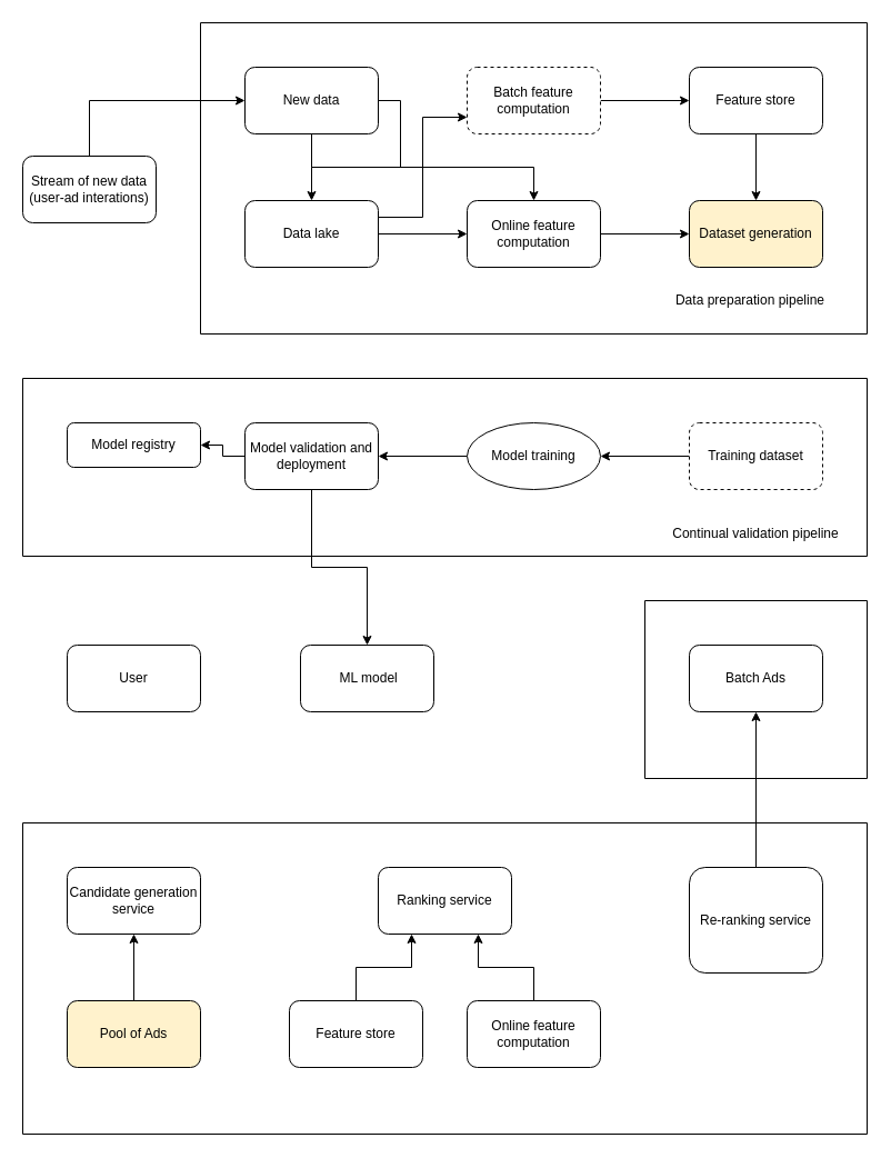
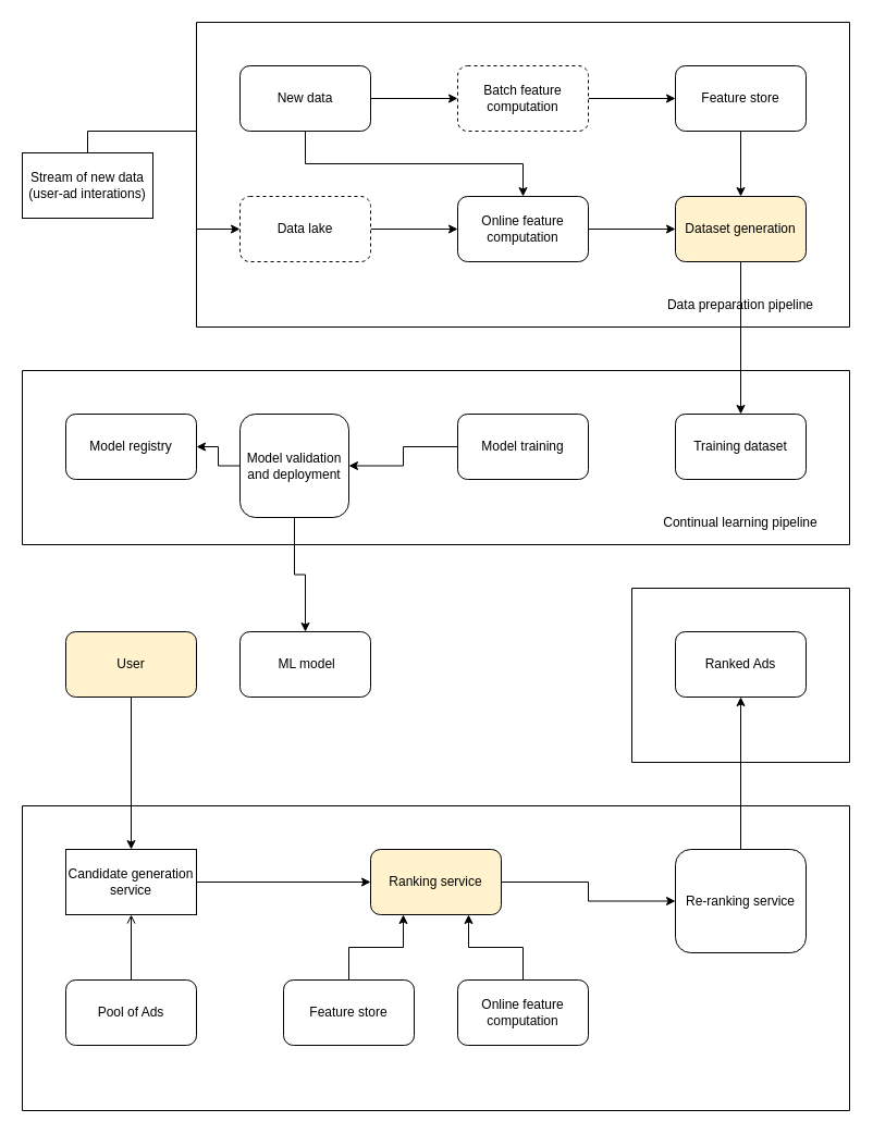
- <mxCell id="2" style="edgeStyle=orthogonalEdgeStyle;rounded=0;orthogonalLoop=1;jettySize=auto;html=1;exitX=0.5;exitY=0;exitDx=0;exitDy=0;entryX=0;entryY=0.5;entryDx=0;entryDy=0;" edge="1" parent="1" source="3" target="7"><mxGeometry relative="1" as="geometry" /></mxCell>
+ <mxCell id="2" style="edgeStyle=orthogonalEdgeStyle;rounded=0;orthogonalLoop=1;jettySize=auto;html=1;exitX=0.5;exitY=0;exitDx=0;exitDy=0;" edge="1" parent="1" source="3" target="10"><mxGeometry relative="1" as="geometry" /></mxCell>
- <mxCell id="5" style="edgeStyle=orthogonalEdgeStyle;rounded=0;orthogonalLoop=1;jettySize=auto;html=1;exitX=1;exitY=0.5;exitDx=0;exitDy=0;" edge="1" parent="4" source="7" target="10"><mxGeometry relative="1" as="geometry" /></mxCell>
+ <mxCell id="5" style="edgeStyle=orthogonalEdgeStyle;rounded=0;orthogonalLoop=1;jettySize=auto;html=1;exitX=1;exitY=0.5;exitDx=0;exitDy=0;" edge="1" parent="4" source="7" target="12"><mxGeometry relative="1" as="geometry" /></mxCell>
- <mxCell id="9" style="edgeStyle=orthogonalEdgeStyle;rounded=0;orthogonalLoop=1;jettySize=auto;html=1;exitX=1;exitY=0.25;exitDx=0;exitDy=0;entryX=0;entryY=0.75;entryDx=0;entryDy=0;" edge="1" parent="4" source="10" target="12"><mxGeometry relative="1" as="geometry" /></mxCell>
- <mxCell id="3" value="Stream of new data (user-ad interations)" style="rounded=1;whiteSpace=wrap;html=1;" vertex="1" parent="1"><mxGeometry x="20" y="140" width="120" height="60" as="geometry" /></mxCell>
+ <mxCell id="3" value="Stream of new data (user-ad interations)" style="whiteSpace=wrap;html=1;rounded=0;" vertex="1" parent="1"><mxGeometry x="20" y="140" width="120" height="60" as="geometry" /></mxCell>
- <mxCell id="10" value="Data lake" style="rounded=1;whiteSpace=wrap;html=1;" vertex="1" parent="4"><mxGeometry x="40" y="160" width="120" height="60" as="geometry" /></mxCell>
+ <mxCell id="10" value="Data lake" style="rounded=1;whiteSpace=wrap;html=1;dashed=1;" vertex="1" parent="4"><mxGeometry x="40" y="160" width="120" height="60" as="geometry" /></mxCell>
- <mxCell id="18" value="Data preparation pipeline" style="text;html=1;align=center;verticalAlign=middle;whiteSpace=wrap;rounded=0;" vertex="1" parent="4"><mxGeometry x="395" y="230" width="200" height="40" as="geometry" /></mxCell>
+ <mxCell id="18" value="Data preparation pipeline" style="text;html=1;align=center;verticalAlign=middle;whiteSpace=wrap;rounded=0;" vertex="1" parent="4"><mxGeometry x="400" y="240" width="200" height="40" as="geometry" /></mxCell>
+ <mxCell id="43" style="edgeStyle=orthogonalEdgeStyle;rounded=0;orthogonalLoop=1;jettySize=auto;html=1;exitX=0.5;exitY=1;exitDx=0;exitDy=0;entryX=0.5;entryY=0;entryDx=0;entryDy=0;" edge="1" parent="1" source="17" target="21"><mxGeometry relative="1" as="geometry" /></mxCell>
- <mxCell id="26" value="Model registry" style="rounded=1;whiteSpace=wrap;html=1;" vertex="1" parent="19"><mxGeometry x="40" y="40" width="120" height="40" as="geometry" /></mxCell>
+ <mxCell id="26" value="Model registry" style="rounded=1;whiteSpace=wrap;html=1;" vertex="1" parent="19"><mxGeometry x="40" y="40" width="120" height="60" as="geometry" /></mxCell>
- <mxCell id="25" value="Model validation and deployment" style="rounded=1;whiteSpace=wrap;html=1;" vertex="1" parent="19"><mxGeometry x="200" y="40" width="120" height="60" as="geometry" /></mxCell>
+ <mxCell id="25" value="Model validation and deployment" style="rounded=1;whiteSpace=wrap;html=1;" vertex="1" parent="19"><mxGeometry x="200" y="40" width="100" height="95" as="geometry" /></mxCell>
- <mxCell id="23" value="Model training" style="ellipse;whiteSpace=wrap;html=1;" vertex="1" parent="19"><mxGeometry x="400" y="40" width="120" height="60" as="geometry" /></mxCell>
+ <mxCell id="23" value="Model training" style="rounded=1;whiteSpace=wrap;html=1;" vertex="1" parent="19"><mxGeometry x="400" y="40" width="120" height="60" as="geometry" /></mxCell>
- <mxCell id="20" style="edgeStyle=orthogonalEdgeStyle;rounded=0;orthogonalLoop=1;jettySize=auto;html=1;exitX=0;exitY=0.5;exitDx=0;exitDy=0;entryX=1;entryY=0.5;entryDx=0;entryDy=0;" edge="1" parent="19" source="21" target="23"><mxGeometry relative="1" as="geometry" /></mxCell>
- <mxCell id="21" value="Training dataset" style="rounded=1;whiteSpace=wrap;html=1;dashed=1;" vertex="1" parent="19"><mxGeometry x="600" y="40" width="120" height="60" as="geometry" /></mxCell>
+ <mxCell id="21" value="Training dataset" style="rounded=1;whiteSpace=wrap;html=1;" vertex="1" parent="19"><mxGeometry x="600" y="40" width="120" height="60" as="geometry" /></mxCell>
- <mxCell id="27" value="Continual validation pipeline" style="text;html=1;align=center;verticalAlign=middle;whiteSpace=wrap;rounded=0;" vertex="1" parent="19"><mxGeometry x="560" y="120" width="200" height="40" as="geometry" /></mxCell>
+ <mxCell id="27" value="Continual learning pipeline" style="text;html=1;align=center;verticalAlign=middle;whiteSpace=wrap;rounded=0;" vertex="1" parent="19"><mxGeometry x="560" y="120" width="200" height="40" as="geometry" /></mxCell>
- <mxCell id="47" value="User" style="rounded=1;whiteSpace=wrap;html=1;" vertex="1" parent="1"><mxGeometry x="60" y="580" width="120" height="60" as="geometry" /></mxCell>
+ <mxCell id="47" value="User" style="rounded=1;whiteSpace=wrap;html=1;fillColor=#fff2cc;" vertex="1" parent="1"><mxGeometry x="60" y="580" width="120" height="60" as="geometry" /></mxCell>
- <mxCell id="42" value="&amp;nbsp;ML model" style="rounded=1;whiteSpace=wrap;html=1;" vertex="1" parent="1"><mxGeometry x="270" y="580" width="120" height="60" as="geometry" /></mxCell>
+ <mxCell id="42" value="&amp;nbsp;ML model" style="rounded=1;whiteSpace=wrap;html=1;" vertex="1" parent="1"><mxGeometry x="220" y="580" width="120" height="60" as="geometry" /></mxCell>
- <mxCell id="29" value="Batch Ads" style="rounded=1;whiteSpace=wrap;html=1;" vertex="1" parent="28"><mxGeometry x="40" y="40" width="120" height="60" as="geometry" /></mxCell>
+ <mxCell id="29" value="Ranked Ads" style="rounded=1;whiteSpace=wrap;html=1;" vertex="1" parent="28"><mxGeometry x="40" y="40" width="120" height="60" as="geometry" /></mxCell>
+ <mxCell id="46" style="edgeStyle=orthogonalEdgeStyle;rounded=0;orthogonalLoop=1;jettySize=auto;html=1;exitX=0.5;exitY=1;exitDx=0;exitDy=0;entryX=0.5;entryY=0;entryDx=0;entryDy=0;" edge="1" parent="1" source="47" target="32"><mxGeometry relative="1" as="geometry" /></mxCell>
- <mxCell id="32" value="Candidate generation service" style="rounded=1;whiteSpace=wrap;html=1;" vertex="1" parent="30"><mxGeometry x="40" y="40" width="120" height="60" as="geometry" /></mxCell>
+ <mxCell id="32" value="Candidate generation service" style="whiteSpace=wrap;html=1;rounded=0;" vertex="1" parent="30"><mxGeometry x="40" y="40" width="120" height="60" as="geometry" /></mxCell>
+ <mxCell id="31" style="edgeStyle=orthogonalEdgeStyle;rounded=0;orthogonalLoop=1;jettySize=auto;html=1;exitX=1;exitY=0.5;exitDx=0;exitDy=0;entryX=0;entryY=0.5;entryDx=0;entryDy=0;" edge="1" parent="30" source="32" target="37"><mxGeometry relative="1" as="geometry" /></mxCell>
- <mxCell id="37" value="Ranking service" style="rounded=1;whiteSpace=wrap;html=1;" vertex="1" parent="30"><mxGeometry x="320" y="40" width="120" height="60" as="geometry" /></mxCell>
+ <mxCell id="37" value="Ranking service" style="rounded=1;whiteSpace=wrap;html=1;fillColor=#fff2cc;" vertex="1" parent="30"><mxGeometry x="320" y="40" width="120" height="60" as="geometry" /></mxCell>
+ <mxCell id="36" style="edgeStyle=orthogonalEdgeStyle;rounded=0;orthogonalLoop=1;jettySize=auto;html=1;exitX=1;exitY=0.5;exitDx=0;exitDy=0;entryX=0;entryY=0.5;entryDx=0;entryDy=0;" edge="1" parent="30" source="37" target="33"><mxGeometry relative="1" as="geometry" /></mxCell>
- <mxCell id="34" style="edgeStyle=orthogonalEdgeStyle;rounded=0;orthogonalLoop=1;jettySize=auto;html=1;exitX=0.5;exitY=0;exitDx=0;exitDy=0;entryX=0.5;entryY=1;entryDx=0;entryDy=0;" edge="1" parent="30" source="35" target="32"><mxGeometry relative="1" as="geometry" /></mxCell>
+ <mxCell id="34" style="edgeStyle=orthogonalEdgeStyle;rounded=0;orthogonalLoop=1;jettySize=auto;html=1;exitX=0.5;exitY=0;exitDx=0;exitDy=0;entryX=0.5;entryY=1;entryDx=0;entryDy=0;endArrow=open;" edge="1" parent="30" source="35" target="32"><mxGeometry relative="1" as="geometry" /></mxCell>
- <mxCell id="35" value="Pool of Ads" style="rounded=1;whiteSpace=wrap;html=1;fillColor=#fff2cc;" vertex="1" parent="30"><mxGeometry x="40" y="160" width="120" height="60" as="geometry" /></mxCell>
+ <mxCell id="35" value="Pool of Ads" style="rounded=1;whiteSpace=wrap;html=1;" vertex="1" parent="30"><mxGeometry x="40" y="160" width="120" height="60" as="geometry" /></mxCell>
